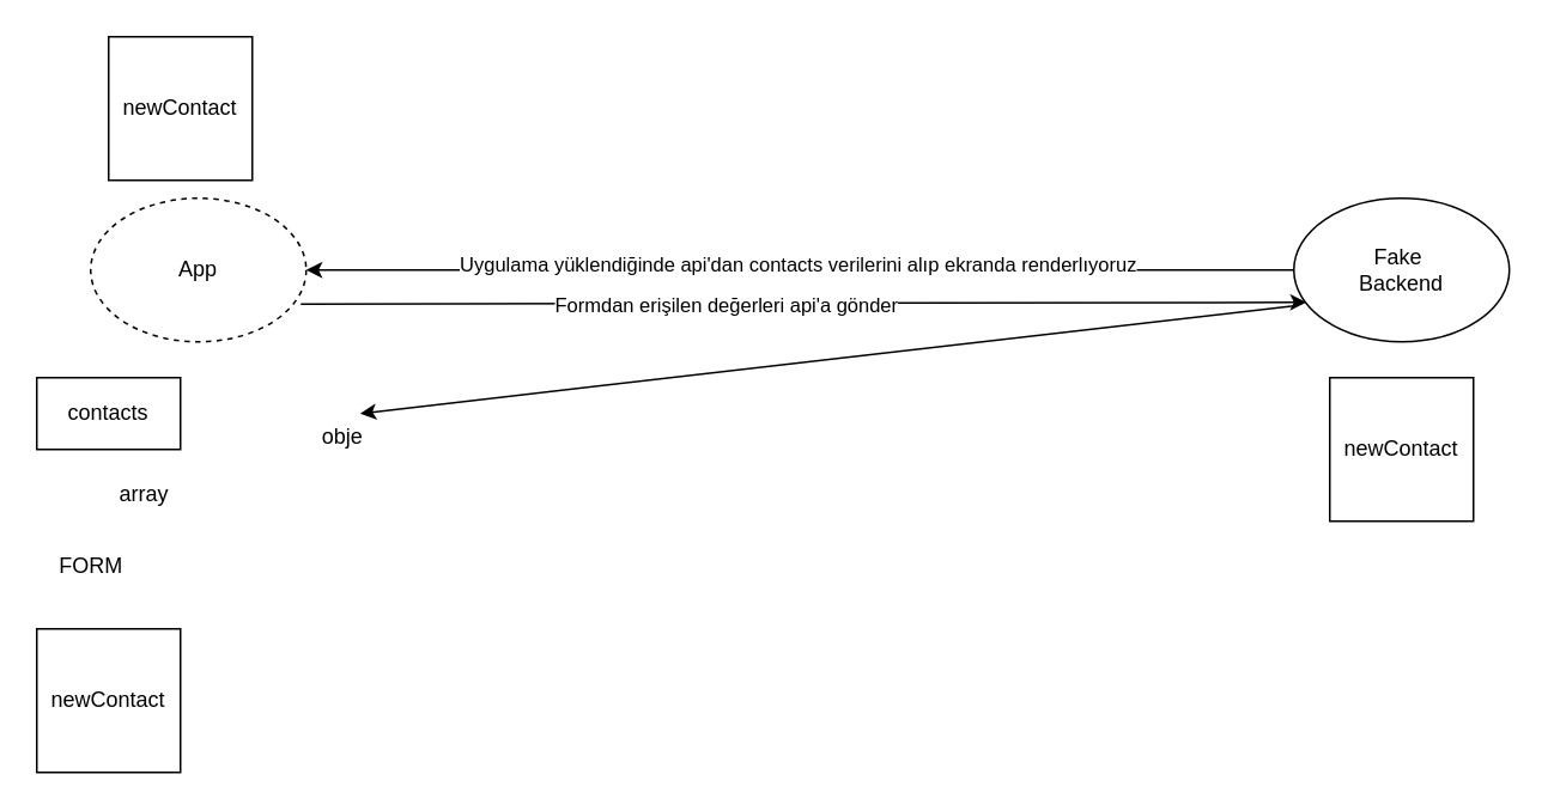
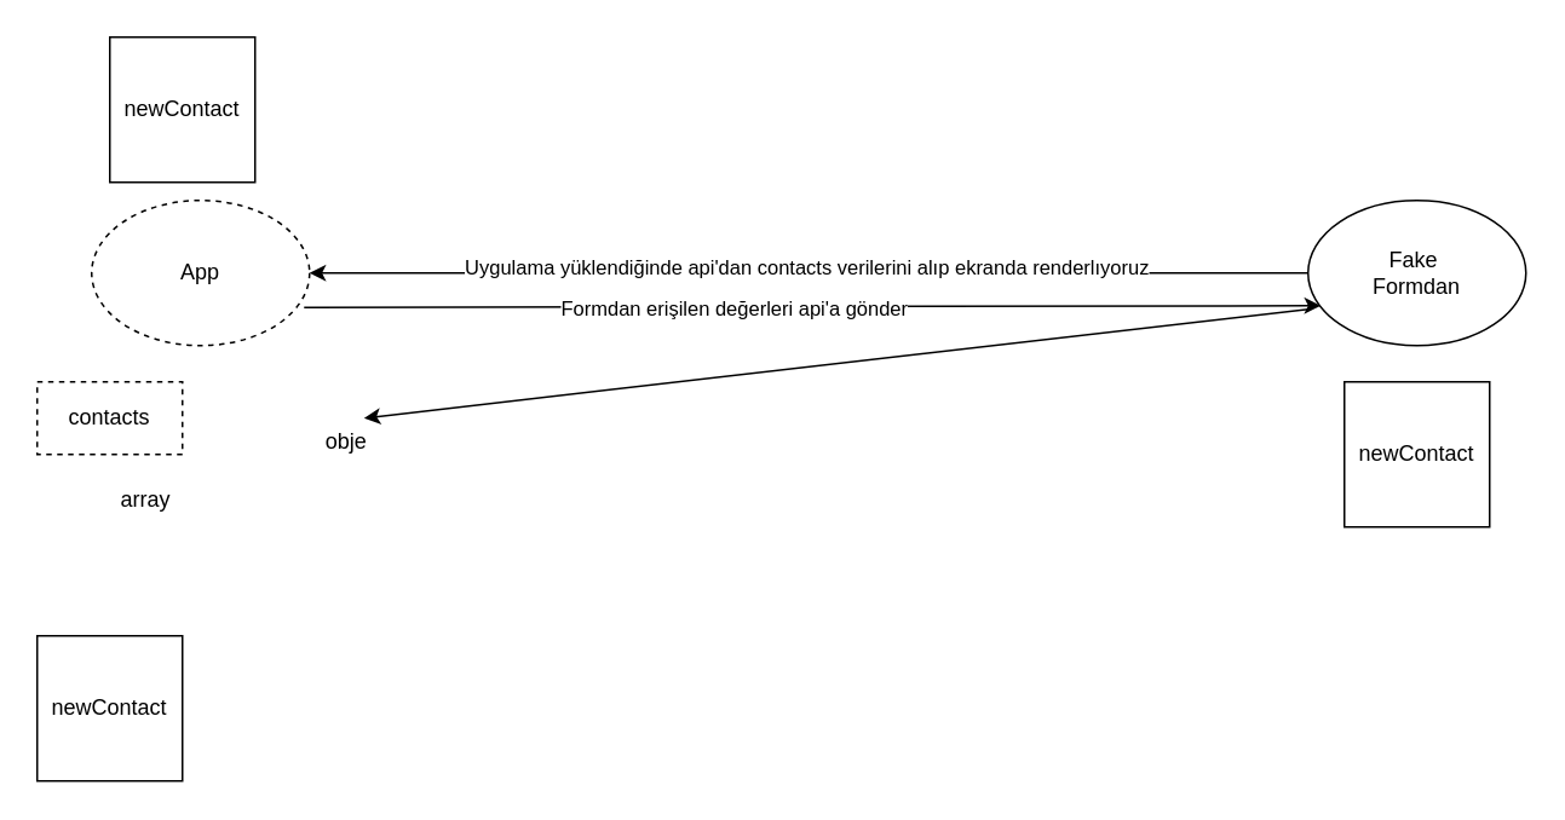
- <mxCell id="5" value="Fake&amp;nbsp;&lt;div&gt;Backend&lt;/div&gt;" style="ellipse;whiteSpace=wrap;html=1;" parent="1" vertex="1"><mxGeometry x="720" y="110" width="120" height="80" as="geometry" /></mxCell>
+ <mxCell id="5" value="Fake&amp;nbsp;&lt;div&gt;Formdan&lt;/div&gt;" style="ellipse;whiteSpace=wrap;html=1;" parent="1" vertex="1"><mxGeometry x="720" y="110" width="120" height="80" as="geometry" /></mxCell>
- <mxCell id="12" value="contacts" style="whiteSpace=wrap;html=1;" vertex="1" parent="1"><mxGeometry x="20" y="210" width="80" height="40" as="geometry" /></mxCell>
+ <mxCell id="12" value="contacts" style="whiteSpace=wrap;html=1;dashed=1;" vertex="1" parent="1"><mxGeometry x="20" y="210" width="80" height="40" as="geometry" /></mxCell>
- <mxCell id="11" value="FORM" style="text;html=1;align=center;verticalAlign=middle;resizable=0;points=[];autosize=1;strokeColor=none;fillColor=none;" parent="1" vertex="1"><mxGeometry x="20" y="300" width="60" height="30" as="geometry" /></mxCell>
